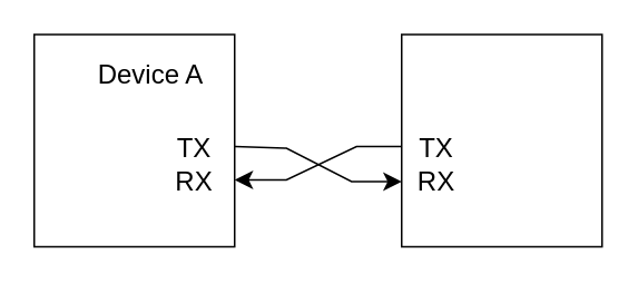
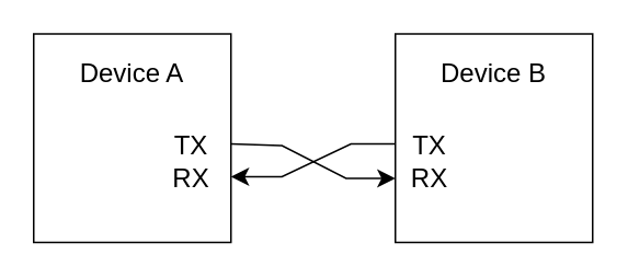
- <mxCell id="3" value="Device A" style="text;html=1;align=center;verticalAlign=middle;whiteSpace=wrap;rounded=0;fontSize=16;" vertex="1" parent="1"><mxGeometry x="45" y="29" width="90" height="30" as="geometry" /></mxCell>
+ <mxCell id="3" value="Device A" style="text;html=1;align=center;verticalAlign=middle;whiteSpace=wrap;rounded=0;fontSize=16;" vertex="1" parent="1"><mxGeometry x="35" y="29" width="90" height="30" as="geometry" /></mxCell>
+ <mxCell id="5" value="Device B" style="text;html=1;align=center;verticalAlign=middle;whiteSpace=wrap;rounded=0;fontSize=16;" vertex="1" parent="1"><mxGeometry x="255" y="29" width="90" height="30" as="geometry" /></mxCell>
